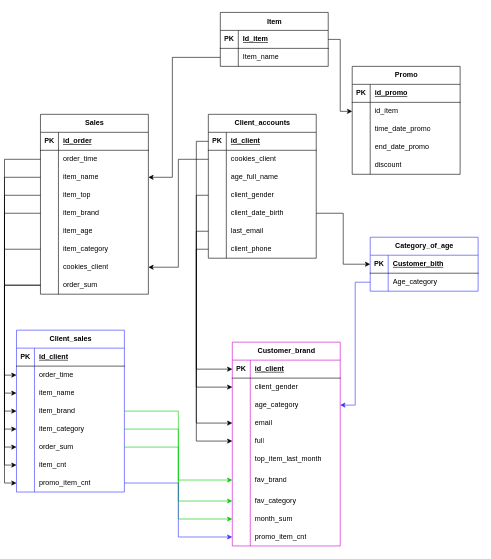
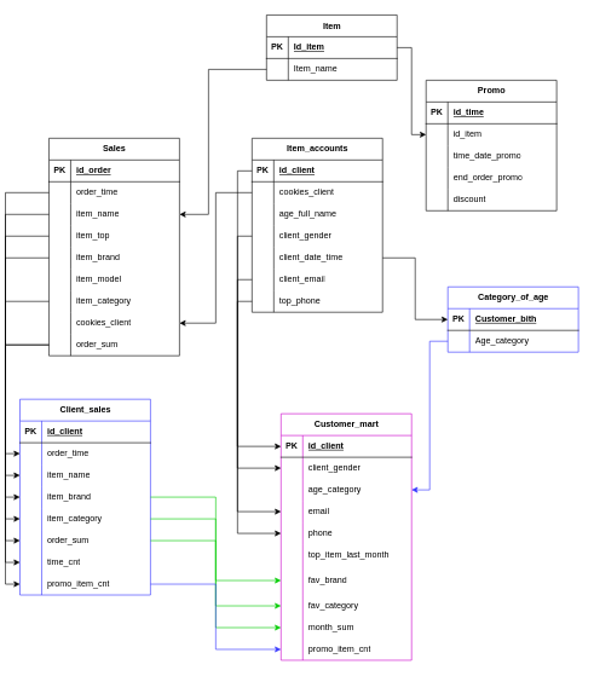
- <mxCell id="55" value="id_promo" style="shape=partialRectangle;connectable=0;fillColor=none;top=0;left=0;bottom=0;right=0;align=left;spacingLeft=6;fontStyle=5;overflow=hidden;whiteSpace=wrap;html=1;" vertex="1" parent="53"><mxGeometry x="30" width="150" height="30" as="geometry"><mxRectangle width="150" height="30" as="alternateBounds" /></mxGeometry></mxCell>
+ <mxCell id="55" value="id_time" style="shape=partialRectangle;connectable=0;fillColor=none;top=0;left=0;bottom=0;right=0;align=left;spacingLeft=6;fontStyle=5;overflow=hidden;whiteSpace=wrap;html=1;" vertex="1" parent="53"><mxGeometry x="30" width="150" height="30" as="geometry"><mxRectangle width="150" height="30" as="alternateBounds" /></mxGeometry></mxCell>
- <mxCell id="30" value="Client_accounts" style="shape=table;startSize=30;container=1;collapsible=1;childLayout=tableLayout;fixedRows=1;rowLines=0;fontStyle=1;align=center;resizeLast=1;html=1;" vertex="1" parent="1"><mxGeometry x="340" y="190" width="180" height="240" as="geometry" /></mxCell>
+ <mxCell id="30" value="Item_accounts" style="shape=table;startSize=30;container=1;collapsible=1;childLayout=tableLayout;fixedRows=1;rowLines=0;fontStyle=1;align=center;resizeLast=1;html=1;" vertex="1" parent="1"><mxGeometry x="340" y="190" width="180" height="240" as="geometry" /></mxCell>
- <mxCell id="64" value="end_date_promo" style="shape=partialRectangle;connectable=0;fillColor=none;top=0;left=0;bottom=0;right=0;align=left;spacingLeft=6;overflow=hidden;whiteSpace=wrap;html=1;" vertex="1" parent="62"><mxGeometry x="30" width="150" height="30" as="geometry"><mxRectangle width="150" height="30" as="alternateBounds" /></mxGeometry></mxCell>
+ <mxCell id="64" value="end_order_promo" style="shape=partialRectangle;connectable=0;fillColor=none;top=0;left=0;bottom=0;right=0;align=left;spacingLeft=6;overflow=hidden;whiteSpace=wrap;html=1;" vertex="1" parent="62"><mxGeometry x="30" width="150" height="30" as="geometry"><mxRectangle width="150" height="30" as="alternateBounds" /></mxGeometry></mxCell>
- <mxCell id="45" value="client_date_birth" style="shape=partialRectangle;connectable=0;fillColor=none;top=0;left=0;bottom=0;right=0;align=left;spacingLeft=6;overflow=hidden;whiteSpace=wrap;html=1;" vertex="1" parent="43"><mxGeometry x="30" width="150" height="30" as="geometry"><mxRectangle width="150" height="30" as="alternateBounds" /></mxGeometry></mxCell>
+ <mxCell id="45" value="client_date_time" style="shape=partialRectangle;connectable=0;fillColor=none;top=0;left=0;bottom=0;right=0;align=left;spacingLeft=6;overflow=hidden;whiteSpace=wrap;html=1;" vertex="1" parent="43"><mxGeometry x="30" width="150" height="30" as="geometry"><mxRectangle width="150" height="30" as="alternateBounds" /></mxGeometry></mxCell>
- <mxCell id="20" value="item_age" style="shape=partialRectangle;connectable=0;fillColor=none;top=0;left=0;bottom=0;right=0;align=left;spacingLeft=6;overflow=hidden;whiteSpace=wrap;html=1;" vertex="1" parent="18"><mxGeometry x="30" width="150" height="30" as="geometry"><mxRectangle width="150" height="30" as="alternateBounds" /></mxGeometry></mxCell>
+ <mxCell id="20" value="item_model" style="shape=partialRectangle;connectable=0;fillColor=none;top=0;left=0;bottom=0;right=0;align=left;spacingLeft=6;overflow=hidden;whiteSpace=wrap;html=1;" vertex="1" parent="18"><mxGeometry x="30" width="150" height="30" as="geometry"><mxRectangle width="150" height="30" as="alternateBounds" /></mxGeometry></mxCell>
- <mxCell id="48" value="last_email" style="shape=partialRectangle;connectable=0;fillColor=none;top=0;left=0;bottom=0;right=0;align=left;spacingLeft=6;overflow=hidden;whiteSpace=wrap;html=1;" vertex="1" parent="46"><mxGeometry x="30" width="150" height="30" as="geometry"><mxRectangle width="150" height="30" as="alternateBounds" /></mxGeometry></mxCell>
+ <mxCell id="48" value="client_email" style="shape=partialRectangle;connectable=0;fillColor=none;top=0;left=0;bottom=0;right=0;align=left;spacingLeft=6;overflow=hidden;whiteSpace=wrap;html=1;" vertex="1" parent="46"><mxGeometry x="30" width="150" height="30" as="geometry"><mxRectangle width="150" height="30" as="alternateBounds" /></mxGeometry></mxCell>
- <mxCell id="51" value="client_phone" style="shape=partialRectangle;connectable=0;fillColor=none;top=0;left=0;bottom=0;right=0;align=left;spacingLeft=6;overflow=hidden;whiteSpace=wrap;html=1;" vertex="1" parent="49"><mxGeometry x="30" width="150" height="30" as="geometry"><mxRectangle width="150" height="30" as="alternateBounds" /></mxGeometry></mxCell>
+ <mxCell id="51" value="top_phone" style="shape=partialRectangle;connectable=0;fillColor=none;top=0;left=0;bottom=0;right=0;align=left;spacingLeft=6;overflow=hidden;whiteSpace=wrap;html=1;" vertex="1" parent="49"><mxGeometry x="30" width="150" height="30" as="geometry"><mxRectangle width="150" height="30" as="alternateBounds" /></mxGeometry></mxCell>
- <mxCell id="68" value="Customer_brand" style="shape=table;startSize=30;container=1;collapsible=1;childLayout=tableLayout;fixedRows=1;rowLines=0;fontStyle=1;align=center;resizeLast=1;html=1;strokeColor=#CC00CC;" vertex="1" parent="1"><mxGeometry x="380" y="570" width="180" height="340" as="geometry" /></mxCell>
+ <mxCell id="68" value="Customer_mart" style="shape=table;startSize=30;container=1;collapsible=1;childLayout=tableLayout;fixedRows=1;rowLines=0;fontStyle=1;align=center;resizeLast=1;html=1;strokeColor=#CC00CC;" vertex="1" parent="1"><mxGeometry x="380" y="570" width="180" height="340" as="geometry" /></mxCell>
- <mxCell id="83" value="full" style="shape=partialRectangle;connectable=0;fillColor=none;top=0;left=0;bottom=0;right=0;align=left;spacingLeft=6;overflow=hidden;whiteSpace=wrap;html=1;" vertex="1" parent="81"><mxGeometry x="30" width="150" height="30" as="geometry"><mxRectangle width="150" height="30" as="alternateBounds" /></mxGeometry></mxCell>
+ <mxCell id="83" value="phone" style="shape=partialRectangle;connectable=0;fillColor=none;top=0;left=0;bottom=0;right=0;align=left;spacingLeft=6;overflow=hidden;whiteSpace=wrap;html=1;" vertex="1" parent="81"><mxGeometry x="30" width="150" height="30" as="geometry"><mxRectangle width="150" height="30" as="alternateBounds" /></mxGeometry></mxCell>
- <mxCell id="133" value="item_cnt" style="shape=partialRectangle;connectable=0;fillColor=none;top=0;left=0;bottom=0;right=0;align=left;spacingLeft=6;overflow=hidden;whiteSpace=wrap;html=1;" vertex="1" parent="131"><mxGeometry x="30" width="150" height="30" as="geometry"><mxRectangle width="150" height="30" as="alternateBounds" /></mxGeometry></mxCell>
+ <mxCell id="133" value="time_cnt" style="shape=partialRectangle;connectable=0;fillColor=none;top=0;left=0;bottom=0;right=0;align=left;spacingLeft=6;overflow=hidden;whiteSpace=wrap;html=1;" vertex="1" parent="131"><mxGeometry x="30" width="150" height="30" as="geometry"><mxRectangle width="150" height="30" as="alternateBounds" /></mxGeometry></mxCell>
